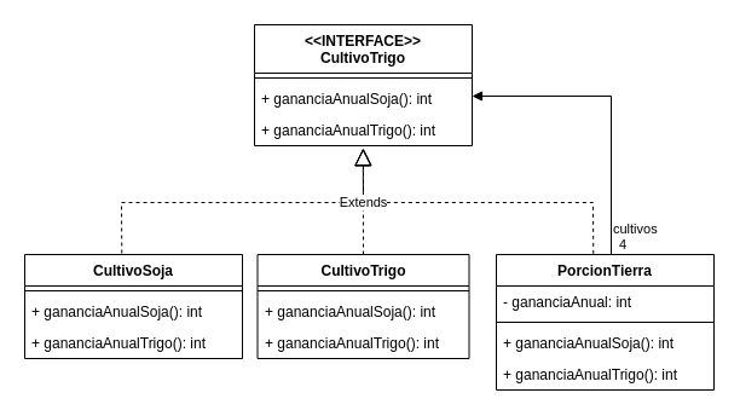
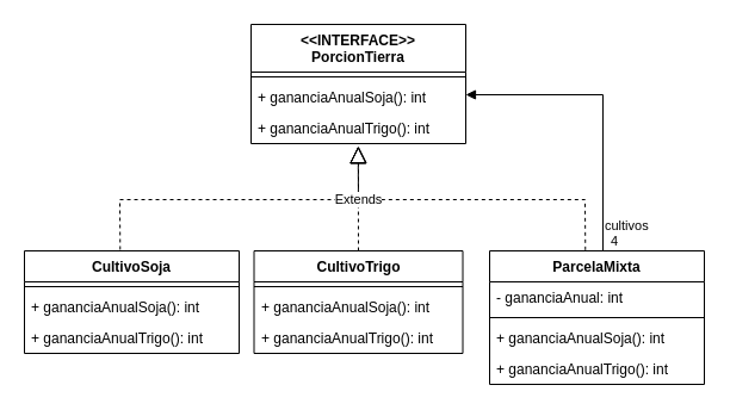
- <mxCell id="3" value="&lt;div&gt;&amp;lt;&amp;lt;INTERFACE&amp;gt;&amp;gt;&lt;/div&gt;CultivoTrigo" style="swimlane;fontStyle=1;align=center;verticalAlign=top;childLayout=stackLayout;horizontal=1;startSize=40;horizontalStack=0;resizeParent=1;resizeParentMax=0;resizeLast=0;collapsible=1;marginBottom=0;whiteSpace=wrap;html=1;" vertex="1" parent="1"><mxGeometry x="210" y="20" width="180" height="100" as="geometry" /></mxCell>
+ <mxCell id="3" value="&lt;div&gt;&amp;lt;&amp;lt;INTERFACE&amp;gt;&amp;gt;&lt;/div&gt;PorcionTierra" style="swimlane;fontStyle=1;align=center;verticalAlign=top;childLayout=stackLayout;horizontal=1;startSize=40;horizontalStack=0;resizeParent=1;resizeParentMax=0;resizeLast=0;collapsible=1;marginBottom=0;whiteSpace=wrap;html=1;" vertex="1" parent="1"><mxGeometry x="210" y="20" width="180" height="100" as="geometry" /></mxCell>
- <mxCell id="15" value="PorcionTierra" style="swimlane;fontStyle=1;align=center;verticalAlign=top;childLayout=stackLayout;horizontal=1;startSize=26;horizontalStack=0;resizeParent=1;resizeParentMax=0;resizeLast=0;collapsible=1;marginBottom=0;whiteSpace=wrap;html=1;" vertex="1" parent="1"><mxGeometry x="410" y="210" width="180" height="112" as="geometry" /></mxCell>
+ <mxCell id="15" value="ParcelaMixta" style="swimlane;fontStyle=1;align=center;verticalAlign=top;childLayout=stackLayout;horizontal=1;startSize=26;horizontalStack=0;resizeParent=1;resizeParentMax=0;resizeLast=0;collapsible=1;marginBottom=0;whiteSpace=wrap;html=1;" vertex="1" parent="1"><mxGeometry x="410" y="210" width="180" height="112" as="geometry" /></mxCell>
